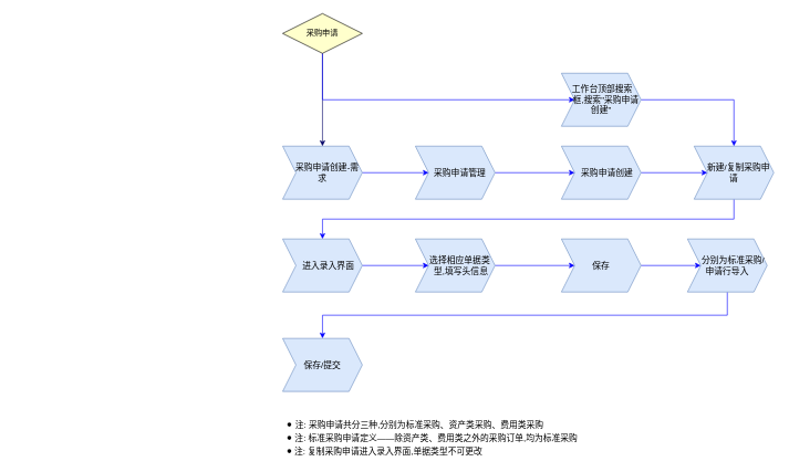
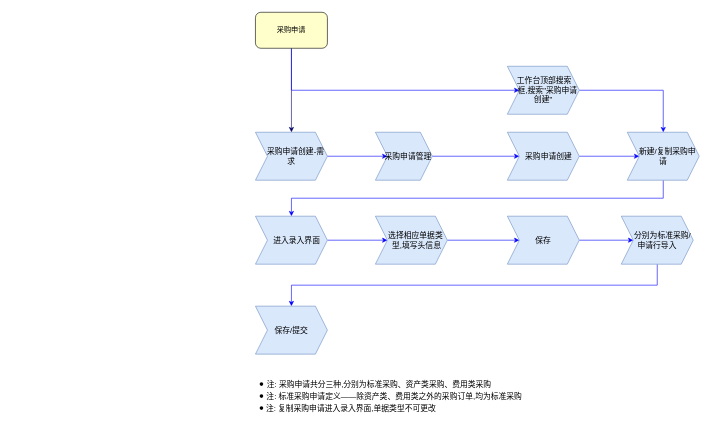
- <mxCell id="6" value="&lt;font style=&quot;vertical-align: inherit;&quot;&gt;&lt;font style=&quot;vertical-align: inherit;&quot;&gt;&lt;font style=&quot;vertical-align: inherit;&quot;&gt;&lt;font style=&quot;vertical-align: inherit;&quot;&gt;&lt;font style=&quot;vertical-align: inherit;&quot;&gt;&lt;font style=&quot;vertical-align: inherit;&quot;&gt;&lt;font style=&quot;vertical-align: inherit;&quot;&gt;&lt;font style=&quot;vertical-align: inherit;&quot;&gt;&lt;font style=&quot;vertical-align: inherit;&quot;&gt;&lt;font style=&quot;vertical-align: inherit;&quot;&gt;&lt;font style=&quot;vertical-align: inherit;&quot;&gt;&lt;font style=&quot;vertical-align: inherit;&quot;&gt;采购申请&lt;/font&gt;&lt;/font&gt;&lt;/font&gt;&lt;/font&gt;&lt;/font&gt;&lt;/font&gt;&lt;/font&gt;&lt;/font&gt;&lt;/font&gt;&lt;/font&gt;&lt;/font&gt;&lt;/font&gt;" style="rhombus;whiteSpace=wrap;html=1;fillColor=#FFFFCC;" vertex="1" parent="1"><mxGeometry x="20" y="20" width="120" height="60" as="geometry" /></mxCell>
+ <mxCell id="6" value="&lt;font style=&quot;vertical-align: inherit;&quot;&gt;&lt;font style=&quot;vertical-align: inherit;&quot;&gt;&lt;font style=&quot;vertical-align: inherit;&quot;&gt;&lt;font style=&quot;vertical-align: inherit;&quot;&gt;&lt;font style=&quot;vertical-align: inherit;&quot;&gt;&lt;font style=&quot;vertical-align: inherit;&quot;&gt;&lt;font style=&quot;vertical-align: inherit;&quot;&gt;&lt;font style=&quot;vertical-align: inherit;&quot;&gt;&lt;font style=&quot;vertical-align: inherit;&quot;&gt;&lt;font style=&quot;vertical-align: inherit;&quot;&gt;&lt;font style=&quot;vertical-align: inherit;&quot;&gt;&lt;font style=&quot;vertical-align: inherit;&quot;&gt;采购申请&lt;/font&gt;&lt;/font&gt;&lt;/font&gt;&lt;/font&gt;&lt;/font&gt;&lt;/font&gt;&lt;/font&gt;&lt;/font&gt;&lt;/font&gt;&lt;/font&gt;&lt;/font&gt;&lt;/font&gt;" style="rounded=1;whiteSpace=wrap;html=1;fillColor=#FFFFCC;" vertex="1" parent="1"><mxGeometry x="20" y="20" width="120" height="60" as="geometry" /></mxCell>
- <mxCell id="8" value="&lt;font style=&quot;vertical-align: inherit;&quot;&gt;&lt;font style=&quot;vertical-align: inherit;&quot;&gt;&lt;font style=&quot;vertical-align: inherit;&quot;&gt;&lt;font style=&quot;vertical-align: inherit; font-size: 13px;&quot;&gt;&amp;nbsp; &amp;nbsp; 采购申请管理&lt;/font&gt;&lt;/font&gt;&lt;/font&gt;&lt;/font&gt;" style="shape=step;perimeter=stepPerimeter;whiteSpace=wrap;html=1;fixedSize=1;fillColor=#dae8fc;strokeColor=#6c8ebf;" vertex="1" parent="1"><mxGeometry x="220" y="220" width="120" height="80" as="geometry" /></mxCell>
+ <mxCell id="8" value="&lt;font style=&quot;vertical-align: inherit;&quot;&gt;&lt;font style=&quot;vertical-align: inherit;&quot;&gt;&lt;font style=&quot;vertical-align: inherit;&quot;&gt;&lt;font style=&quot;vertical-align: inherit; font-size: 13px;&quot;&gt;&amp;nbsp; &amp;nbsp; 采购申请管理&lt;/font&gt;&lt;/font&gt;&lt;/font&gt;&lt;/font&gt;" style="shape=step;perimeter=stepPerimeter;whiteSpace=wrap;html=1;fixedSize=1;fillColor=#dae8fc;strokeColor=#6c8ebf;" vertex="1" parent="1"><mxGeometry x="220" y="220" width="95" height="80" as="geometry" /></mxCell>
